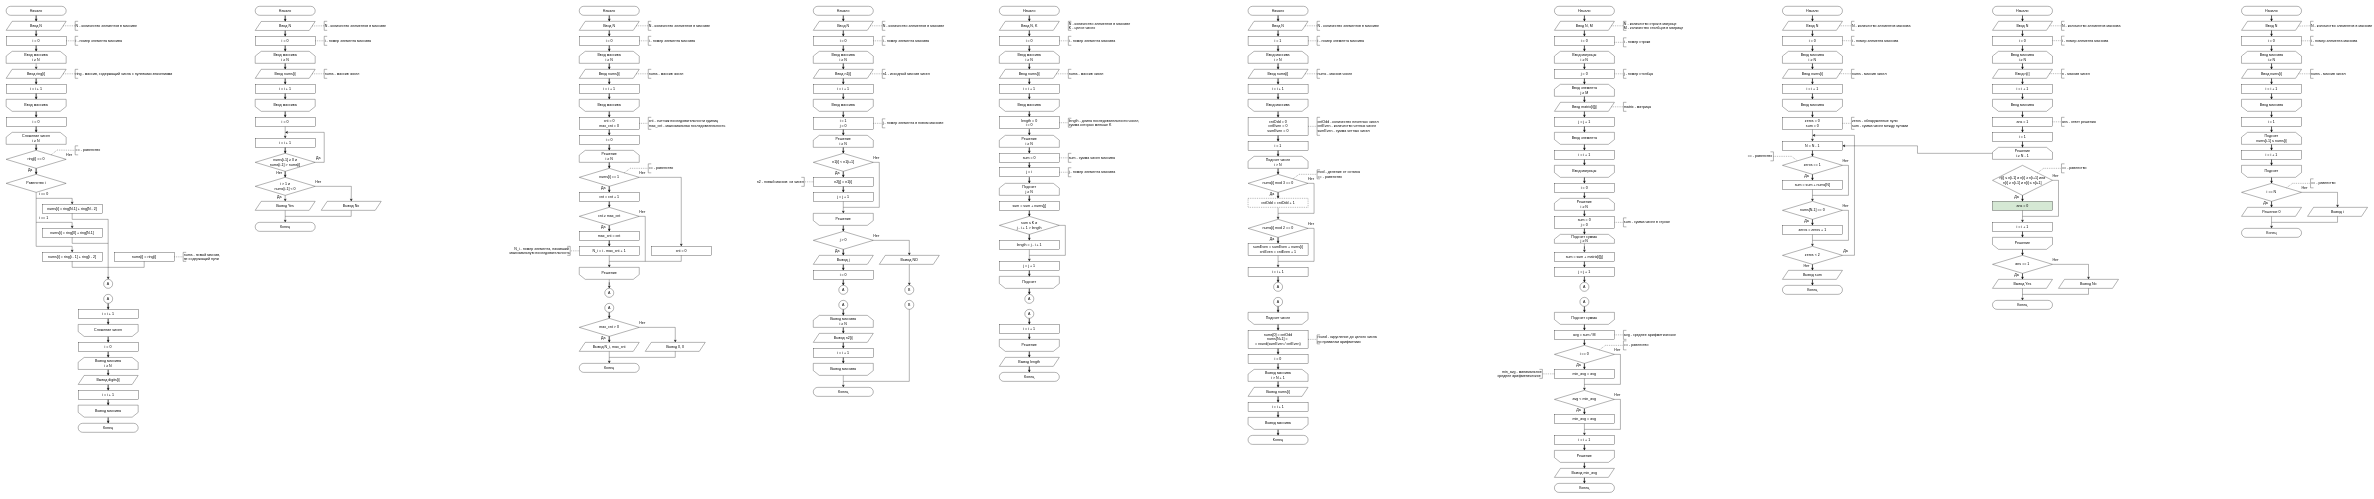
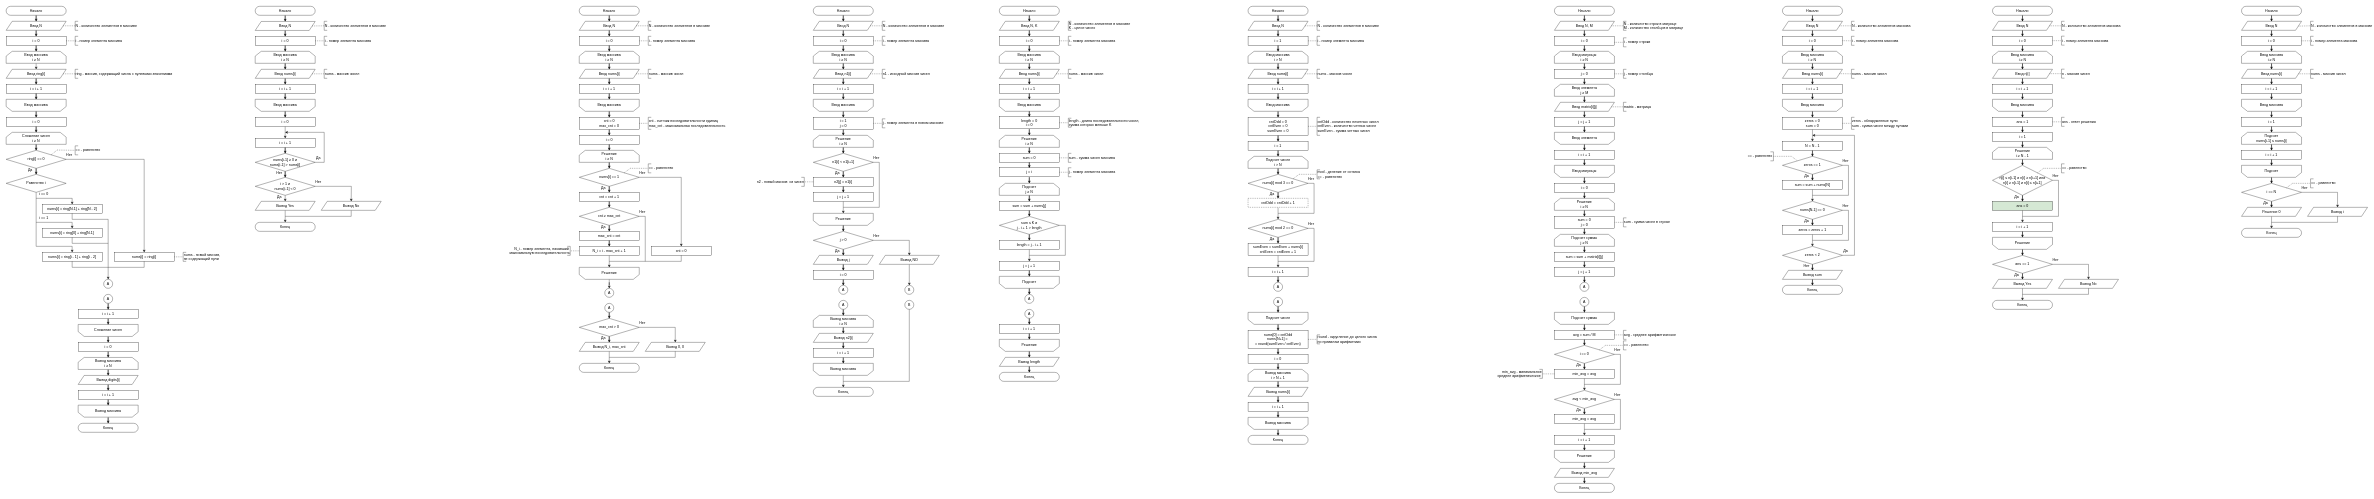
- <mxCell id="165" style="edgeStyle=orthogonalEdgeStyle;rounded=0;orthogonalLoop=1;jettySize=auto;html=1;" parent="1" source="166" target="235" edge="1"><mxGeometry relative="1" as="geometry" /></mxCell>
+ <mxCell id="165" style="edgeStyle=orthogonalEdgeStyle;rounded=0;orthogonalLoop=1;jettySize=auto;html=1;" parent="1" source="166" target="170" edge="1"><mxGeometry relative="1" as="geometry" /></mxCell>
- <mxCell id="509" value="Подсчет суммы&lt;div&gt;j&amp;nbsp;&lt;span style=&quot;text-align: left;&quot;&gt;≥&lt;/span&gt;&amp;nbsp;N&lt;/div&gt;" style="shape=loopLimit;whiteSpace=wrap;html=1;" parent="1" vertex="1"><mxGeometry x="5180" y="780" width="200" height="30" as="geometry" /></mxCell>
+ <mxCell id="509" value="Подсчет суммы&lt;div&gt;j&amp;nbsp;&lt;span style=&quot;text-align: left;&quot;&gt;≥&lt;/span&gt;&amp;nbsp;N&lt;/div&gt;" style="shape=loopLimit;whiteSpace=wrap;html=1;" parent="1" vertex="1"><mxGeometry x="5180" y="780" width="200" height="40" as="geometry" /></mxCell>
+ <mxCell id="560" style="edgeStyle=orthogonalEdgeStyle;rounded=0;orthogonalLoop=1;jettySize=auto;html=1;" edge="1" parent="1" source="561" target="580"><mxGeometry relative="1" as="geometry" /></mxCell>
